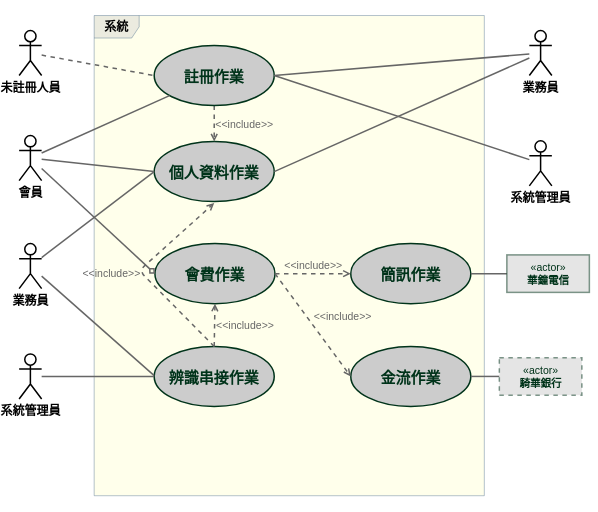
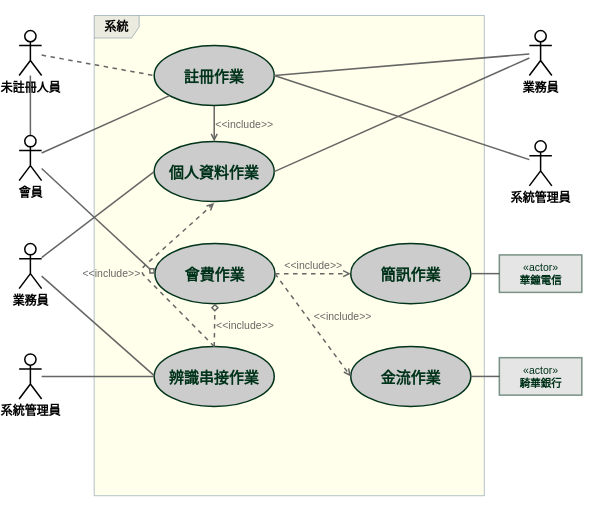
- <mxCell id="6" value="&lt;font color=&quot;#666666&quot; style=&quot;font-size: 14px&quot;&gt;&amp;lt;&amp;lt;include&amp;gt;&amp;gt;&lt;/font&gt;" style="edgeStyle=none;html=1;entryX=0.5;entryY=0;entryDx=0;entryDy=0;fontSize=16;fontColor=#00331A;endArrow=open;endFill=0;strokeColor=#666666;strokeWidth=2;dashed=1;labelBackgroundColor=none;align=left;" parent="1" source="7" target="5" edge="1"><mxGeometry relative="1" as="geometry" /></mxCell>
+ <mxCell id="6" value="&lt;font color=&quot;#666666&quot; style=&quot;font-size: 14px&quot;&gt;&amp;lt;&amp;lt;include&amp;gt;&amp;gt;&lt;/font&gt;" style="edgeStyle=none;html=1;entryX=0.5;entryY=0;entryDx=0;entryDy=0;fontSize=16;fontColor=#00331A;endArrow=open;endFill=0;strokeColor=#666666;strokeWidth=2;dashed=0;labelBackgroundColor=none;align=left;" parent="1" source="7" target="5" edge="1"><mxGeometry relative="1" as="geometry" /></mxCell>
- <mxCell id="12" style="edgeStyle=none;html=1;entryX=0;entryY=0.5;entryDx=0;entryDy=0;labelBackgroundColor=none;fontSize=14;fontColor=#666666;endArrow=none;endFill=0;strokeColor=#666666;strokeWidth=2;" parent="1" source="15" target="5" edge="1"><mxGeometry relative="1" as="geometry" /></mxCell>
+ <mxCell id="12" style="edgeStyle=none;html=1;labelBackgroundColor=none;fontSize=14;fontColor=#666666;endArrow=none;endFill=0;strokeColor=#666666;strokeWidth=2;" parent="1" source="15" target="4" edge="1"><mxGeometry relative="1" as="geometry" /></mxCell>
- <mxCell id="25" value="«actor»&lt;br&gt;&lt;b&gt;華鐘電信&lt;/b&gt;" style="html=1;shadow=0;glass=0;labelBackgroundColor=none;fontSize=14;fontColor=#00331A;strokeColor=#00331A;strokeWidth=2;fillColor=#CCCCCC;gradientColor=none;opacity=50;" parent="1" vertex="1"><mxGeometry x="670" y="339" width="110" height="50" as="geometry" /></mxCell>
+ <mxCell id="25" value="«actor»&lt;br&gt;&lt;b&gt;華鐘電信&lt;/b&gt;" style="html=1;shadow=0;glass=0;labelBackgroundColor=none;fontSize=14;fontColor=#00331A;strokeColor=#00331A;strokeWidth=2;fillColor=#CCCCCC;gradientColor=none;opacity=50;" parent="1" vertex="1"><mxGeometry x="660" y="339" width="110" height="50" as="geometry" /></mxCell>
- <mxCell id="23" value="&lt;font color=&quot;#666666&quot; style=&quot;font-size: 14px&quot;&gt;&amp;lt;&amp;lt;include&amp;gt;&amp;gt;&lt;/font&gt;" style="edgeStyle=none;html=1;fontSize=16;fontColor=#00331A;endArrow=open;endFill=0;strokeColor=#666666;strokeWidth=2;dashed=1;labelBackgroundColor=none;align=left;verticalAlign=middle;exitX=0.5;exitY=0;exitDx=0;exitDy=0;entryX=0.5;entryY=1;entryDx=0;entryDy=0;" parent="1" source="11" target="8" edge="1"><mxGeometry relative="1" as="geometry"><mxPoint x="371" y="374" as="sourcePoint" /><mxPoint x="450" y="511" as="targetPoint" /></mxGeometry></mxCell>
+ <mxCell id="23" value="&lt;font color=&quot;#666666&quot; style=&quot;font-size: 14px&quot;&gt;&amp;lt;&amp;lt;include&amp;gt;&amp;gt;&lt;/font&gt;" style="edgeStyle=none;html=1;fontSize=16;fontColor=#00331A;endArrow=diamond;endFill=0;strokeColor=#666666;strokeWidth=2;dashed=1;labelBackgroundColor=none;align=left;verticalAlign=middle;exitX=0.5;exitY=0;exitDx=0;exitDy=0;entryX=0.5;entryY=1;entryDx=0;entryDy=0;" parent="1" source="11" target="8" edge="1"><mxGeometry relative="1" as="geometry"><mxPoint x="371" y="374" as="sourcePoint" /><mxPoint x="450" y="511" as="targetPoint" /></mxGeometry></mxCell>
- <mxCell id="27" value="«actor»&lt;br&gt;&lt;b&gt;騎華銀行&lt;/b&gt;" style="html=1;shadow=0;glass=0;labelBackgroundColor=none;fontSize=14;fontColor=#00331A;strokeColor=#00331A;strokeWidth=2;fillColor=#CCCCCC;gradientColor=none;opacity=50;dashed=1;" parent="1" vertex="1"><mxGeometry x="660" y="476" width="110" height="50" as="geometry" /></mxCell>
+ <mxCell id="27" value="«actor»&lt;br&gt;&lt;b&gt;騎華銀行&lt;/b&gt;" style="html=1;shadow=0;glass=0;labelBackgroundColor=none;fontSize=14;fontColor=#00331A;strokeColor=#00331A;strokeWidth=2;fillColor=#CCCCCC;gradientColor=none;opacity=50;" parent="1" vertex="1"><mxGeometry x="660" y="476" width="110" height="50" as="geometry" /></mxCell>
